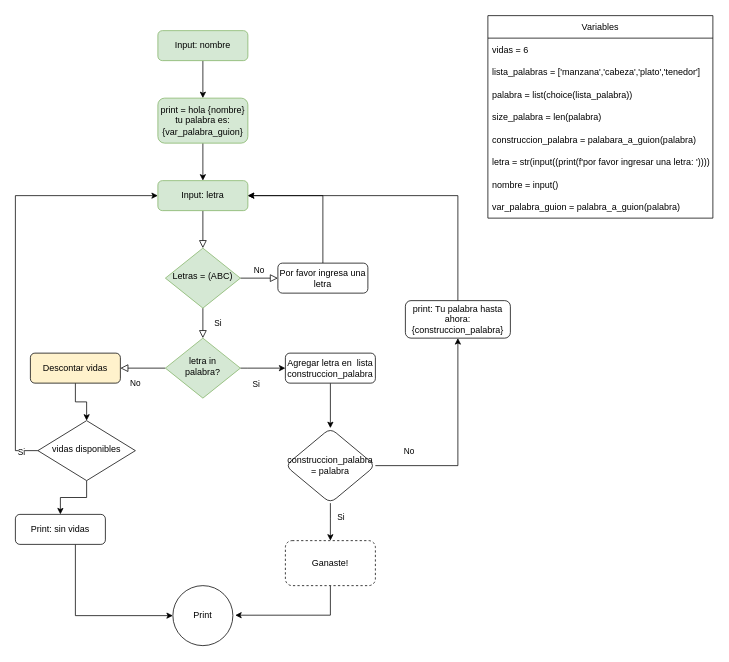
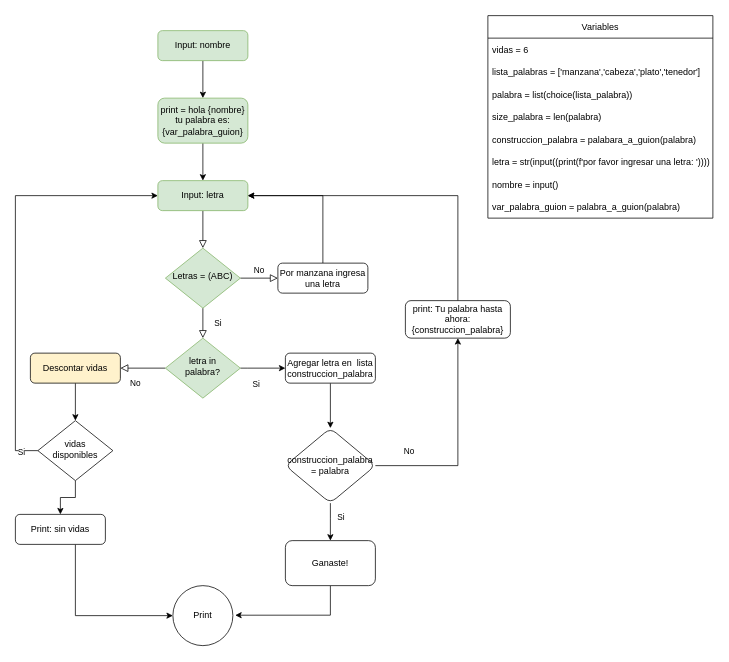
- <mxCell id="8" value="Por favor ingresa una letra" style="rounded=1;whiteSpace=wrap;html=1;fontSize=12;glass=0;strokeWidth=1;shadow=0;" parent="1" vertex="1"><mxGeometry x="370" y="350" width="120" height="40" as="geometry" /></mxCell>
+ <mxCell id="8" value="Por manzana ingresa una letra" style="rounded=1;whiteSpace=wrap;html=1;fontSize=12;glass=0;strokeWidth=1;shadow=0;" parent="1" vertex="1"><mxGeometry x="370" y="350" width="120" height="40" as="geometry" /></mxCell>
- <mxCell id="29" value="vidas disponibles" style="rhombus;whiteSpace=wrap;html=1;shadow=0;fontFamily=Helvetica;fontSize=12;align=center;strokeWidth=1;spacing=6;spacingTop=-4;" vertex="1" parent="1"><mxGeometry x="50" y="560" width="130" height="80" as="geometry" /></mxCell>
+ <mxCell id="29" value="vidas disponibles" style="rhombus;whiteSpace=wrap;html=1;shadow=0;fontFamily=Helvetica;fontSize=12;align=center;strokeWidth=1;spacing=6;spacingTop=-4;" vertex="1" parent="1"><mxGeometry y="560" width="100" height="80" as="geometry" x="50" /></mxCell>
- <mxCell id="44" value="Ganaste!" style="whiteSpace=wrap;html=1;rounded=1;glass=0;strokeWidth=1;shadow=0;dashed=1;" vertex="1" parent="1"><mxGeometry x="380" y="720" width="120" height="60" as="geometry" /></mxCell>
+ <mxCell id="44" value="Ganaste!" style="whiteSpace=wrap;html=1;rounded=1;glass=0;strokeWidth=1;shadow=0;" vertex="1" parent="1"><mxGeometry x="380" y="720" width="120" height="60" as="geometry" /></mxCell>
